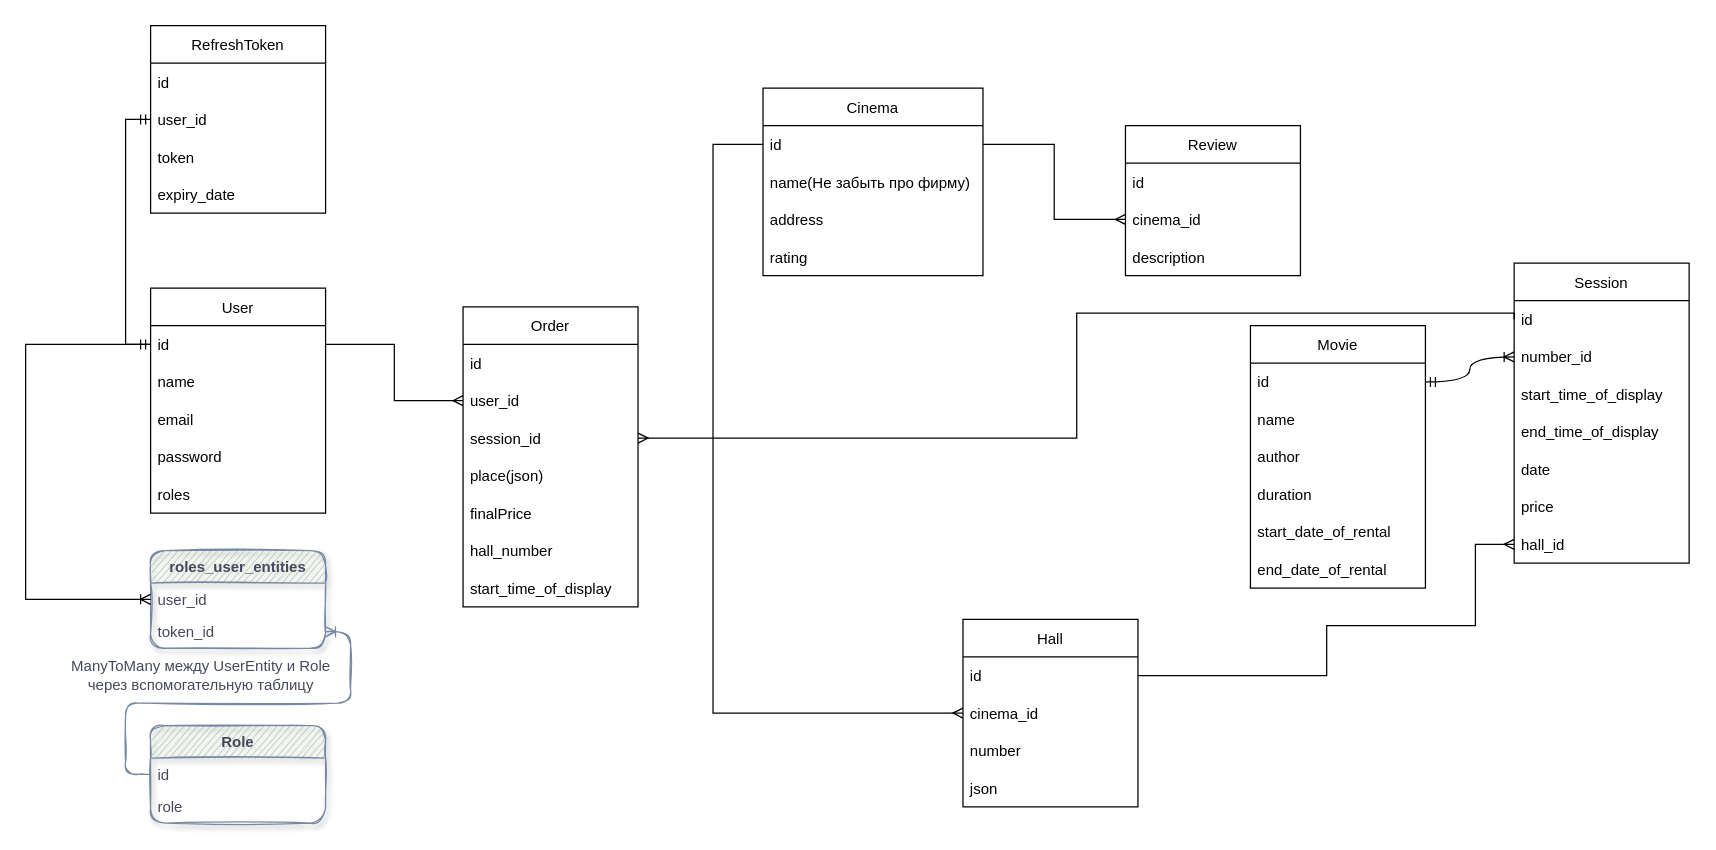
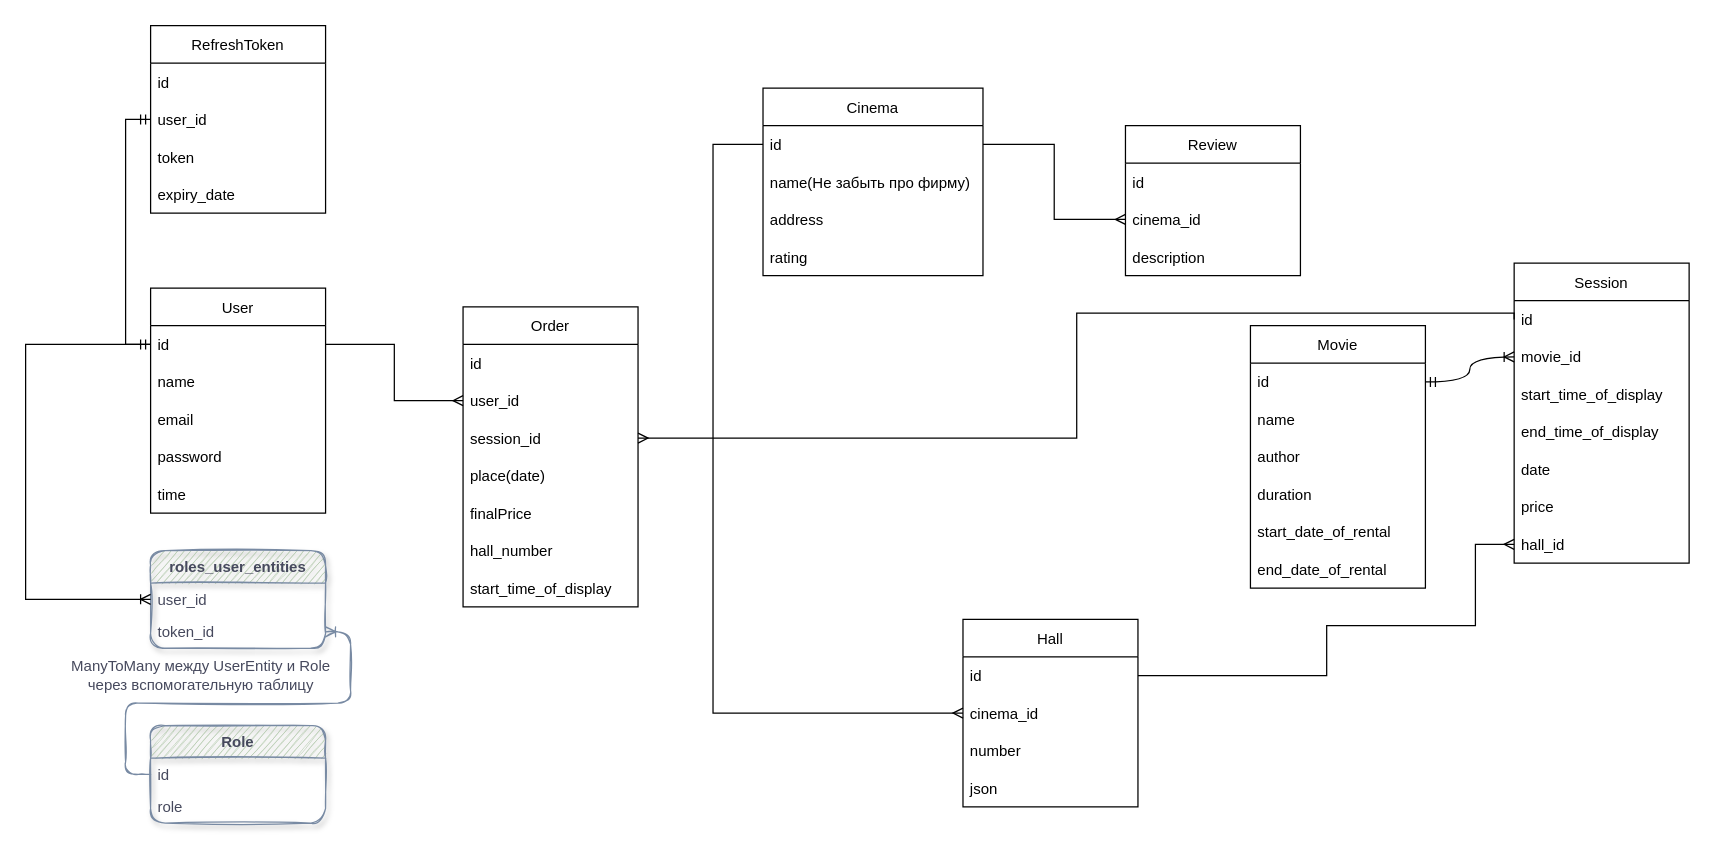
- <mxCell id="32" value="number_id" style="text;strokeColor=none;fillColor=none;align=left;verticalAlign=middle;spacingLeft=4;spacingRight=4;overflow=hidden;points=[[0,0.5],[1,0.5]];portConstraint=eastwest;rotatable=0;rounded=0;shadow=0;sketch=0;" parent="30" vertex="1"><mxGeometry y="60" width="140" height="30" as="geometry" /></mxCell>
+ <mxCell id="32" value="movie_id" style="text;strokeColor=none;fillColor=none;align=left;verticalAlign=middle;spacingLeft=4;spacingRight=4;overflow=hidden;points=[[0,0.5],[1,0.5]];portConstraint=eastwest;rotatable=0;rounded=0;shadow=0;sketch=0;" parent="30" vertex="1"><mxGeometry y="60" width="140" height="30" as="geometry" /></mxCell>
- <mxCell id="60" value="place(json)" style="text;strokeColor=none;fillColor=none;align=left;verticalAlign=middle;spacingLeft=4;spacingRight=4;overflow=hidden;points=[[0,0.5],[1,0.5]];portConstraint=eastwest;rotatable=0;" parent="56" vertex="1"><mxGeometry y="120" width="140" height="30" as="geometry" /></mxCell>
+ <mxCell id="60" value="place(date)" style="text;strokeColor=none;fillColor=none;align=left;verticalAlign=middle;spacingLeft=4;spacingRight=4;overflow=hidden;points=[[0,0.5],[1,0.5]];portConstraint=eastwest;rotatable=0;" parent="56" vertex="1"><mxGeometry y="120" width="140" height="30" as="geometry" /></mxCell>
- <mxCell id="14" value="roles" style="text;strokeColor=none;fillColor=none;align=left;verticalAlign=middle;spacingLeft=4;spacingRight=4;overflow=hidden;points=[[0,0.5],[1,0.5]];portConstraint=eastwest;rotatable=0;" parent="9" vertex="1"><mxGeometry y="150" width="140" height="30" as="geometry" /></mxCell>
+ <mxCell id="14" value="time" style="text;strokeColor=none;fillColor=none;align=left;verticalAlign=middle;spacingLeft=4;spacingRight=4;overflow=hidden;points=[[0,0.5],[1,0.5]];portConstraint=eastwest;rotatable=0;" parent="9" vertex="1"><mxGeometry y="150" width="140" height="30" as="geometry" /></mxCell>
